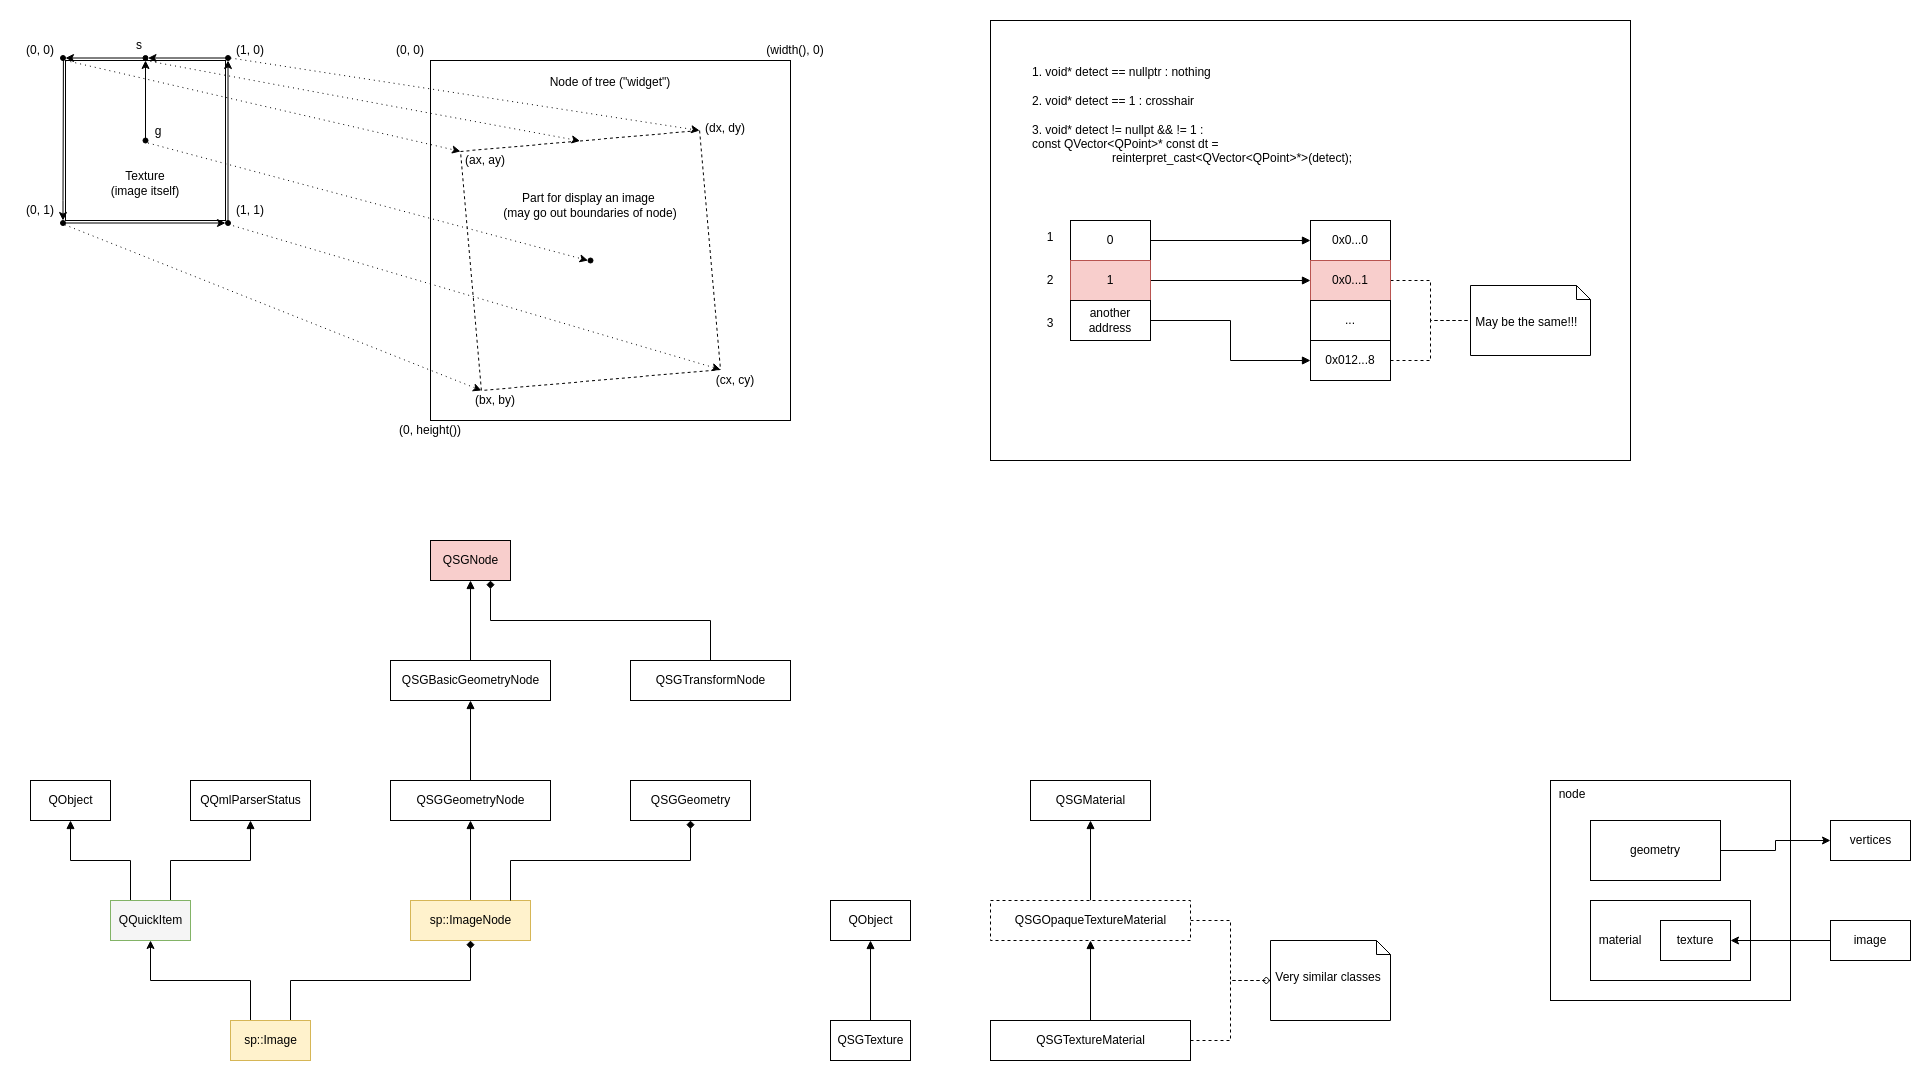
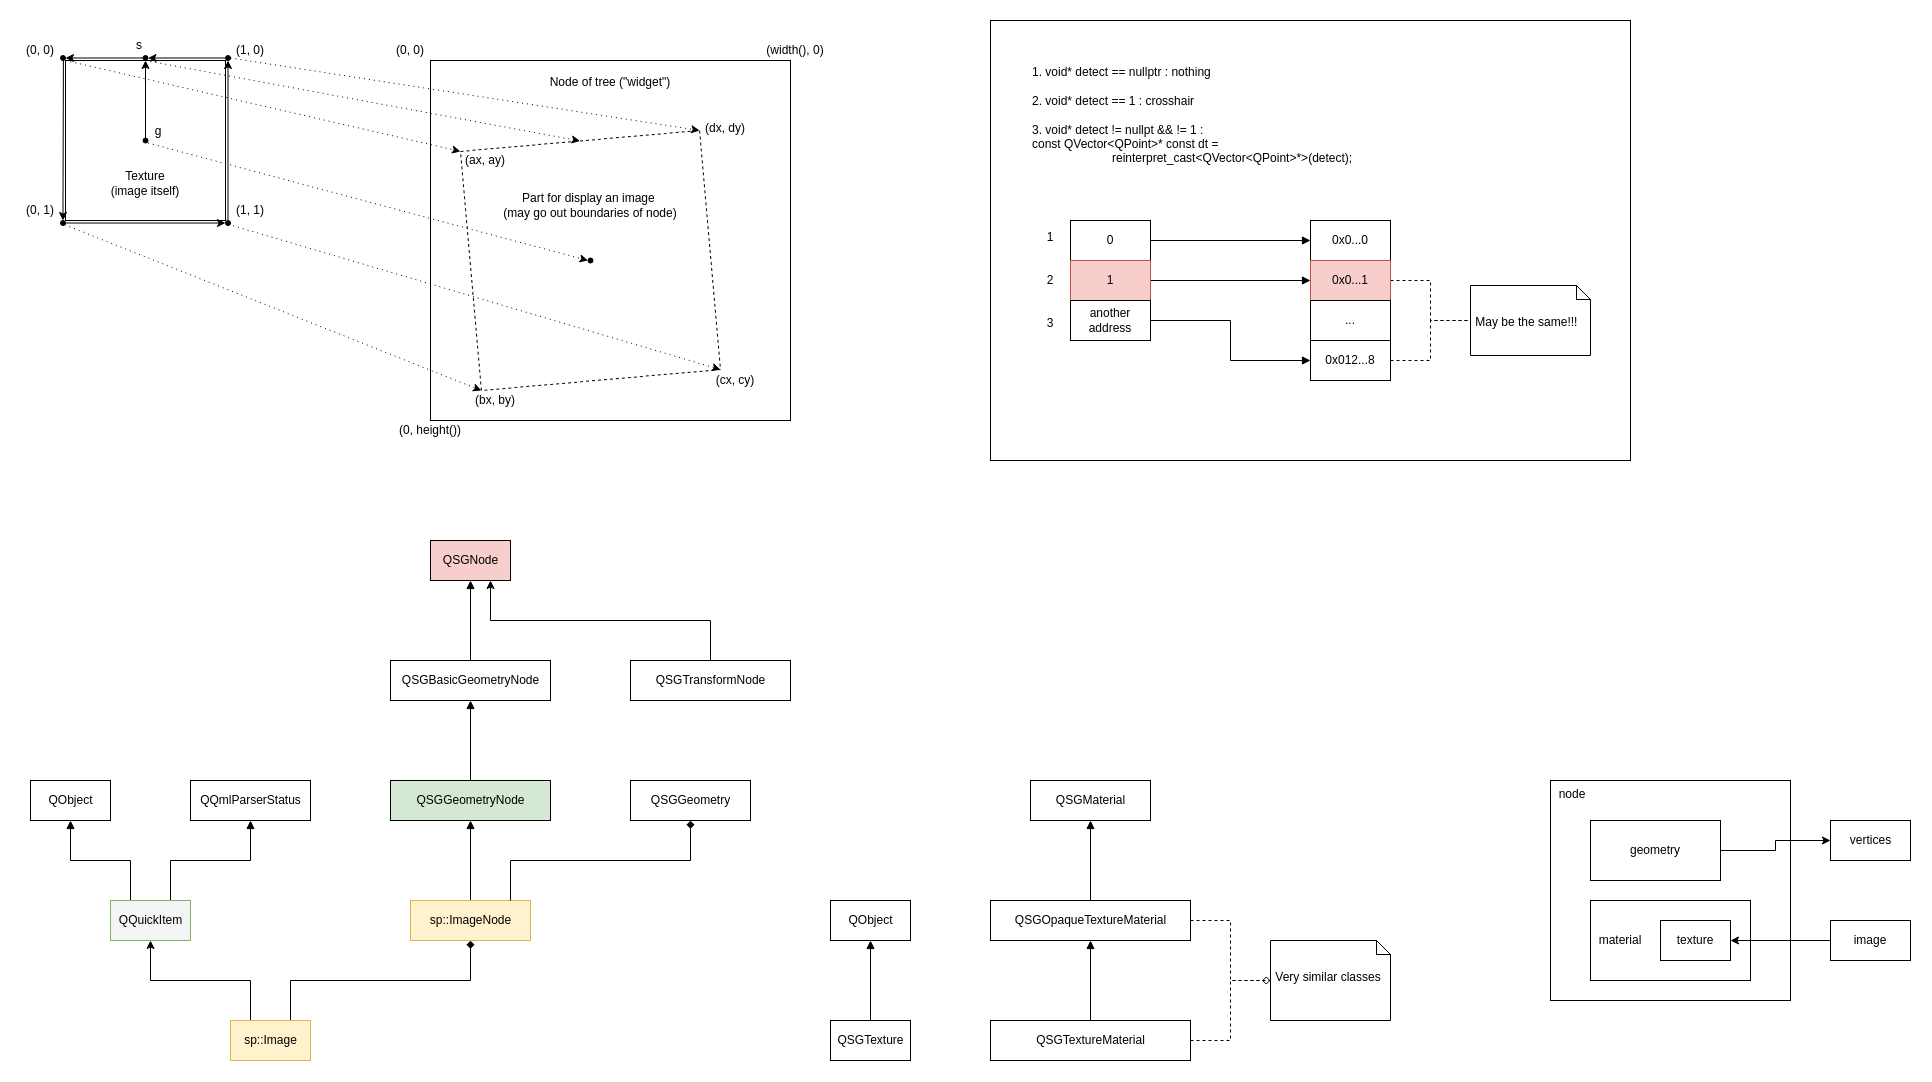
- <mxCell id="89" style="edgeStyle=orthogonalEdgeStyle;rounded=0;orthogonalLoop=1;jettySize=auto;html=1;endArrow=diamond;" parent="1" source="90" target="54" edge="1"><mxGeometry relative="1" as="geometry"><Array as="points"><mxPoint x="710" y="620" /><mxPoint x="490" y="620" /></Array></mxGeometry></mxCell>
+ <mxCell id="89" style="edgeStyle=orthogonalEdgeStyle;rounded=0;orthogonalLoop=1;jettySize=auto;html=1;" parent="1" source="90" target="54" edge="1"><mxGeometry relative="1" as="geometry"><Array as="points"><mxPoint x="710" y="620" /><mxPoint x="490" y="620" /></Array></mxGeometry></mxCell>
- <mxCell id="51" value="QSGGeometryNode" style="html=1;" parent="1" vertex="1"><mxGeometry x="390" y="780" width="160" height="40" as="geometry" /></mxCell>
+ <mxCell id="51" value="QSGGeometryNode" style="html=1;fillColor=#d5e8d4;" parent="1" vertex="1"><mxGeometry x="390" y="780" width="160" height="40" as="geometry" /></mxCell>
- <mxCell id="65" value="QSGOpaqueTextureMaterial" style="html=1;dashed=1;" parent="1" vertex="1"><mxGeometry x="990" y="900" width="200" height="40" as="geometry" /></mxCell>
+ <mxCell id="65" value="QSGOpaqueTextureMaterial" style="html=1;" parent="1" vertex="1"><mxGeometry x="990" y="900" width="200" height="40" as="geometry" /></mxCell>
